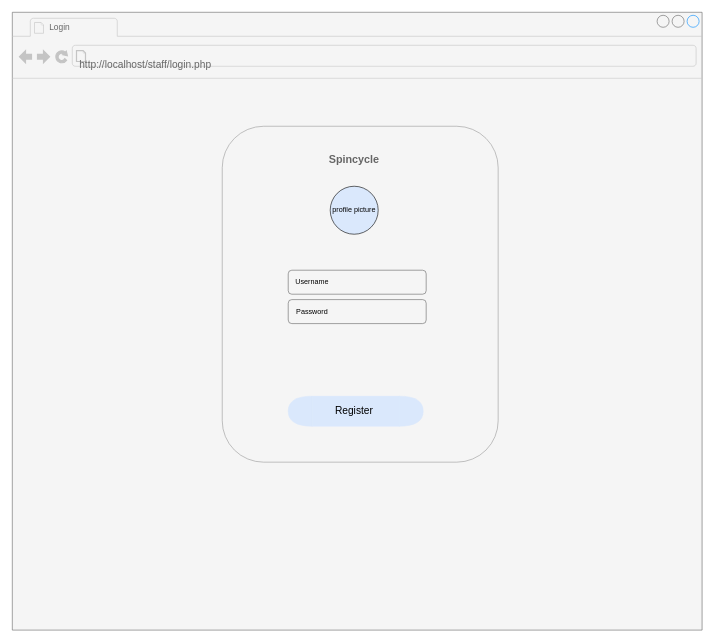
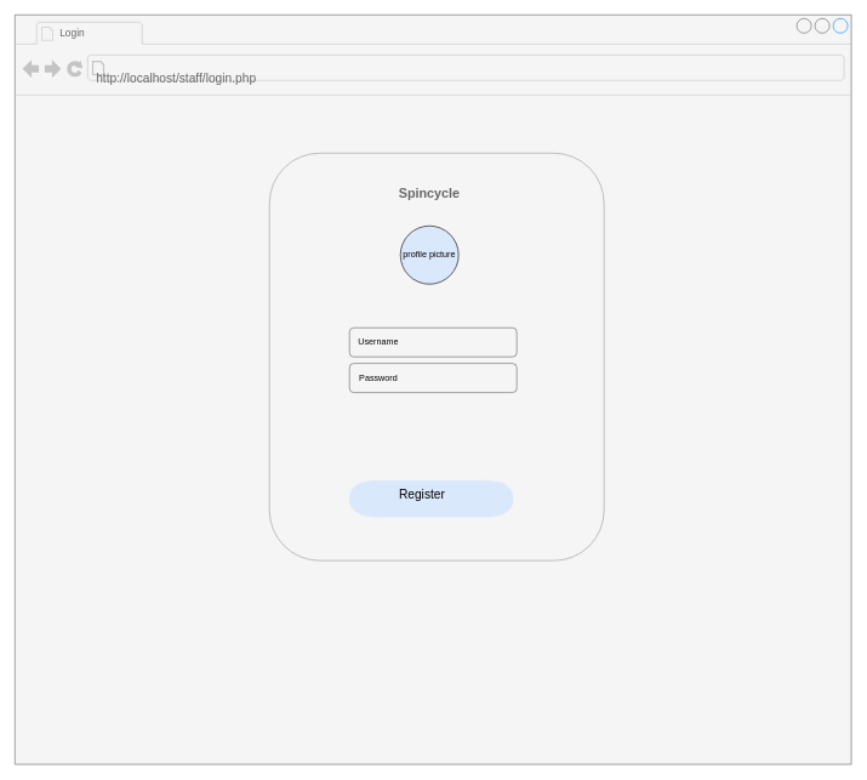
- <mxCell id="11" value="Register" style="text;html=1;align=center;verticalAlign=middle;whiteSpace=wrap;rounded=0;fontSize=17;" vertex="1" parent="2"><mxGeometry x="540" y="650" width="60" height="30" as="geometry" /></mxCell>
+ <mxCell id="11" value="Register" style="text;html=1;align=center;verticalAlign=middle;whiteSpace=wrap;rounded=0;fontSize=17;" vertex="1" parent="2"><mxGeometry x="530" y="645" width="60" height="30" as="geometry" /></mxCell>
